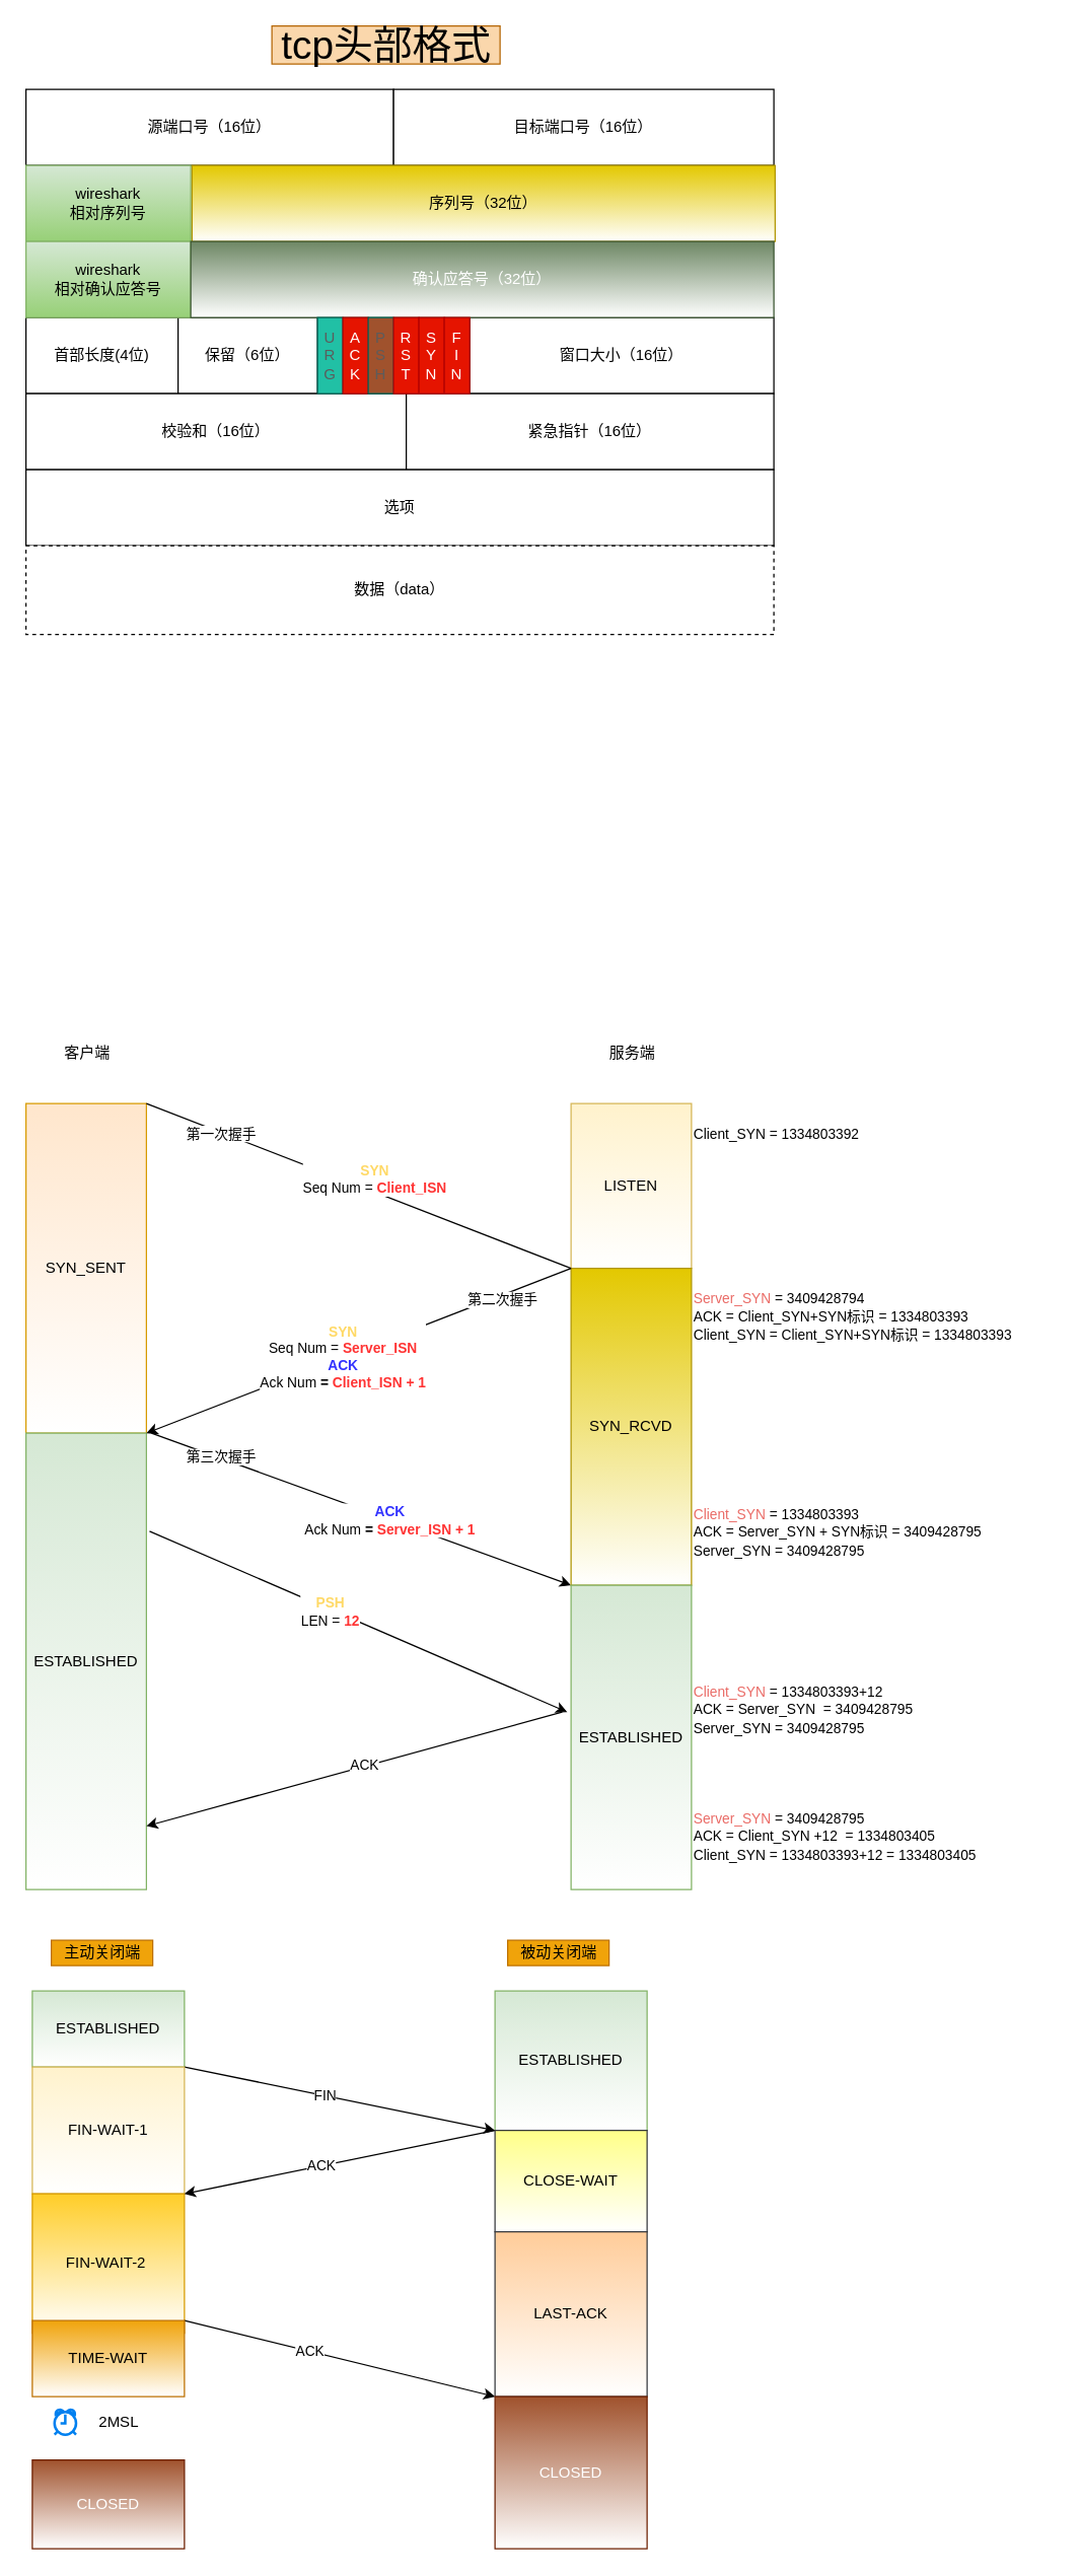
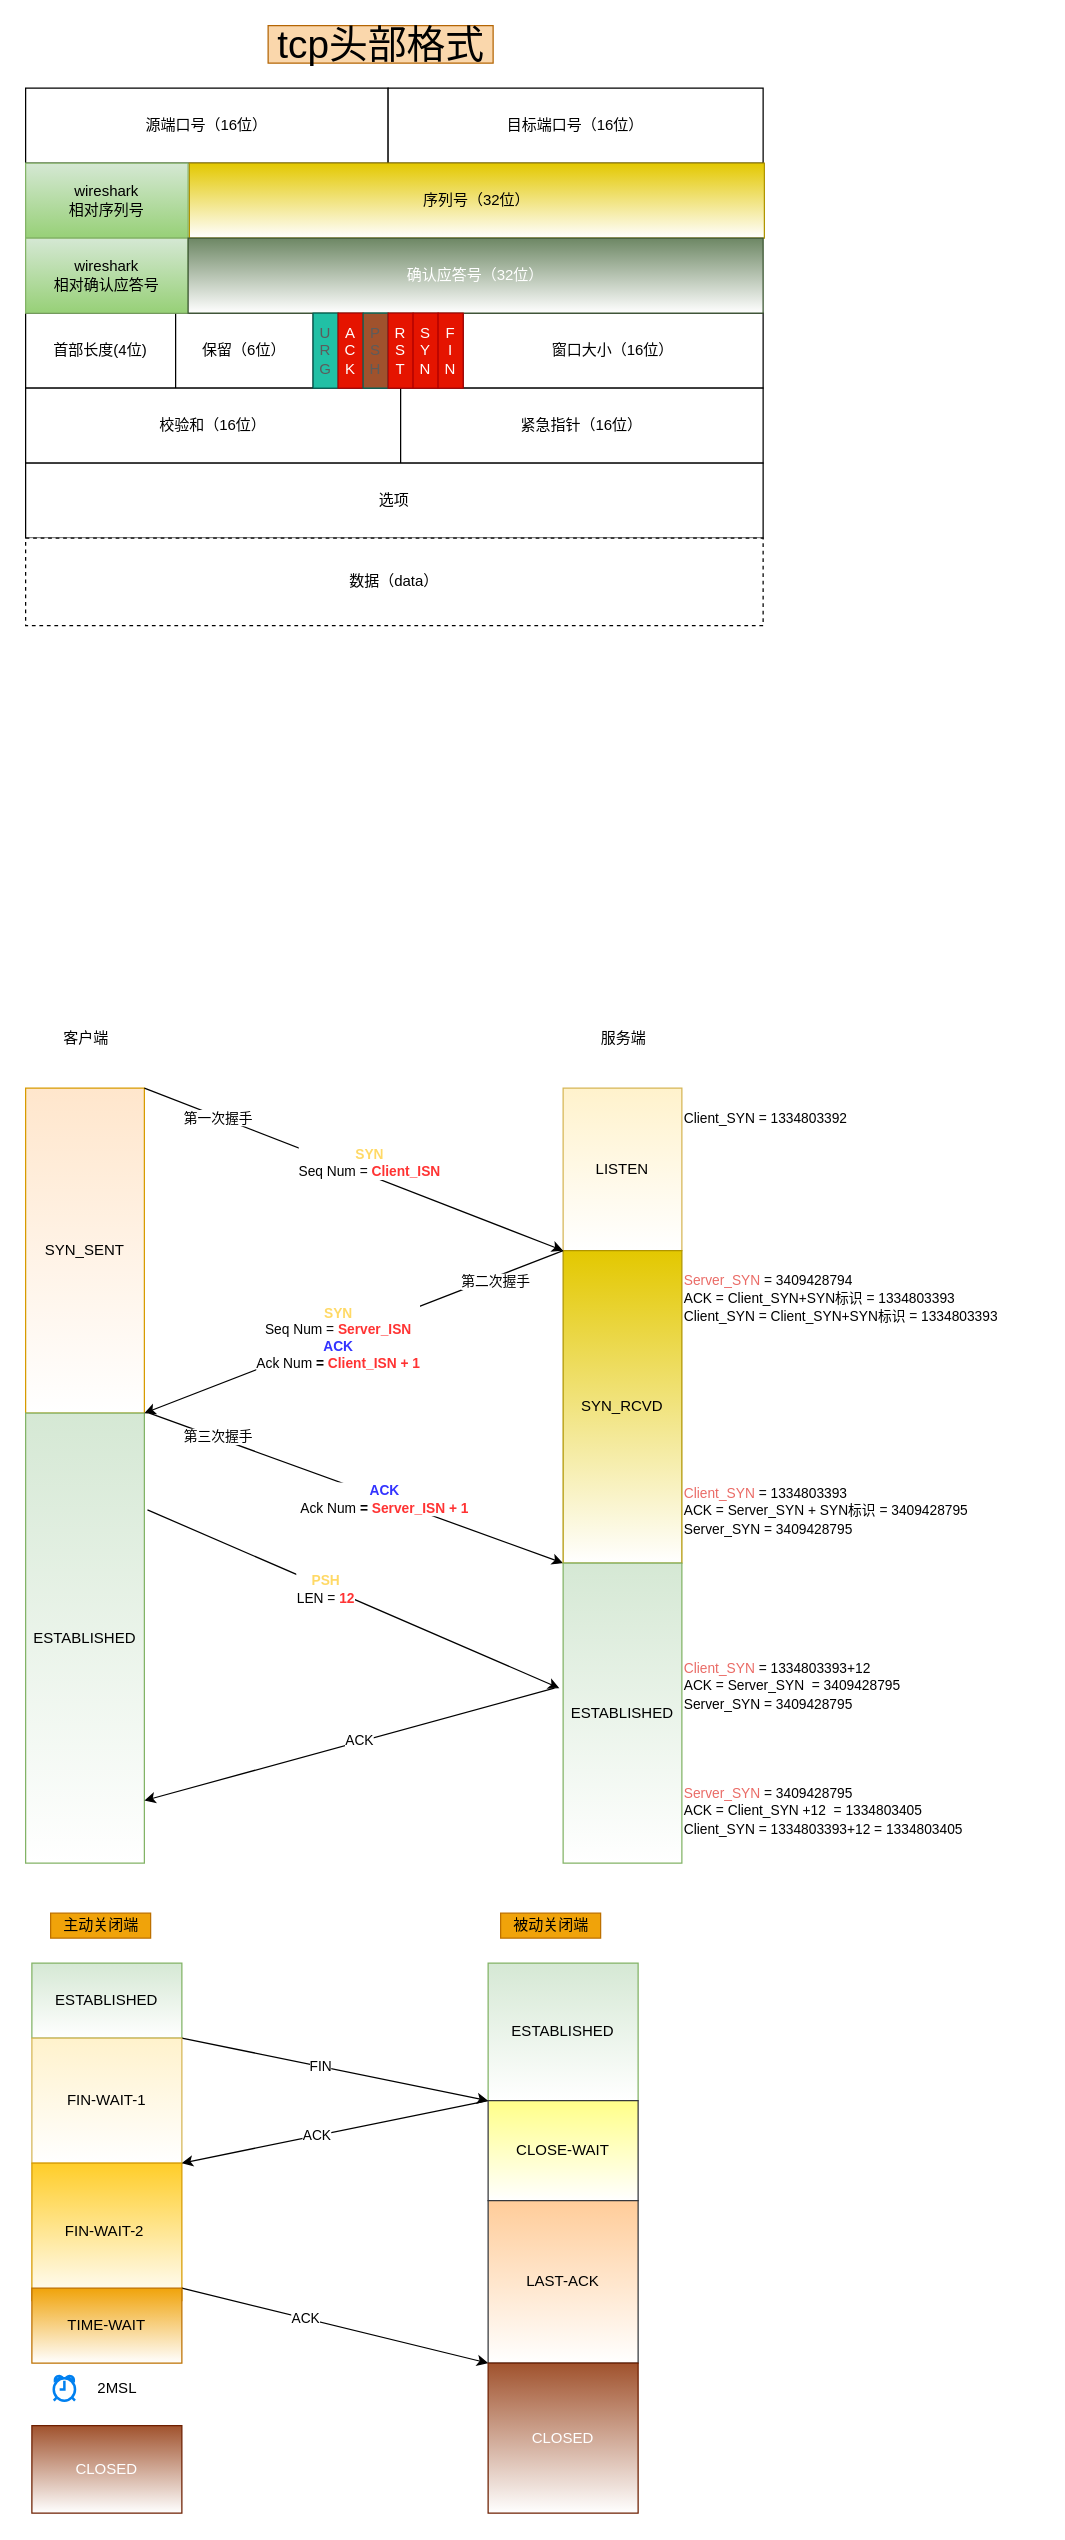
- <mxCell id="29" value="" style="endArrow=none;html=1;exitX=1;exitY=0;exitDx=0;exitDy=0;entryX=0;entryY=1;entryDx=0;entryDy=0;" edge="1" parent="1" source="22" target="26"><mxGeometry width="50" height="50" relative="1" as="geometry"><mxPoint x="115" y="930" as="sourcePoint" /><mxPoint x="330" y="990" as="targetPoint" /></mxGeometry></mxCell>
+ <mxCell id="29" value="" style="endArrow=classic;html=1;exitX=1;exitY=0;exitDx=0;exitDy=0;entryX=0;entryY=1;entryDx=0;entryDy=0;" edge="1" parent="1" source="22" target="26"><mxGeometry width="50" height="50" relative="1" as="geometry"><mxPoint x="115" y="930" as="sourcePoint" /><mxPoint x="330" y="990" as="targetPoint" /></mxGeometry></mxCell>
